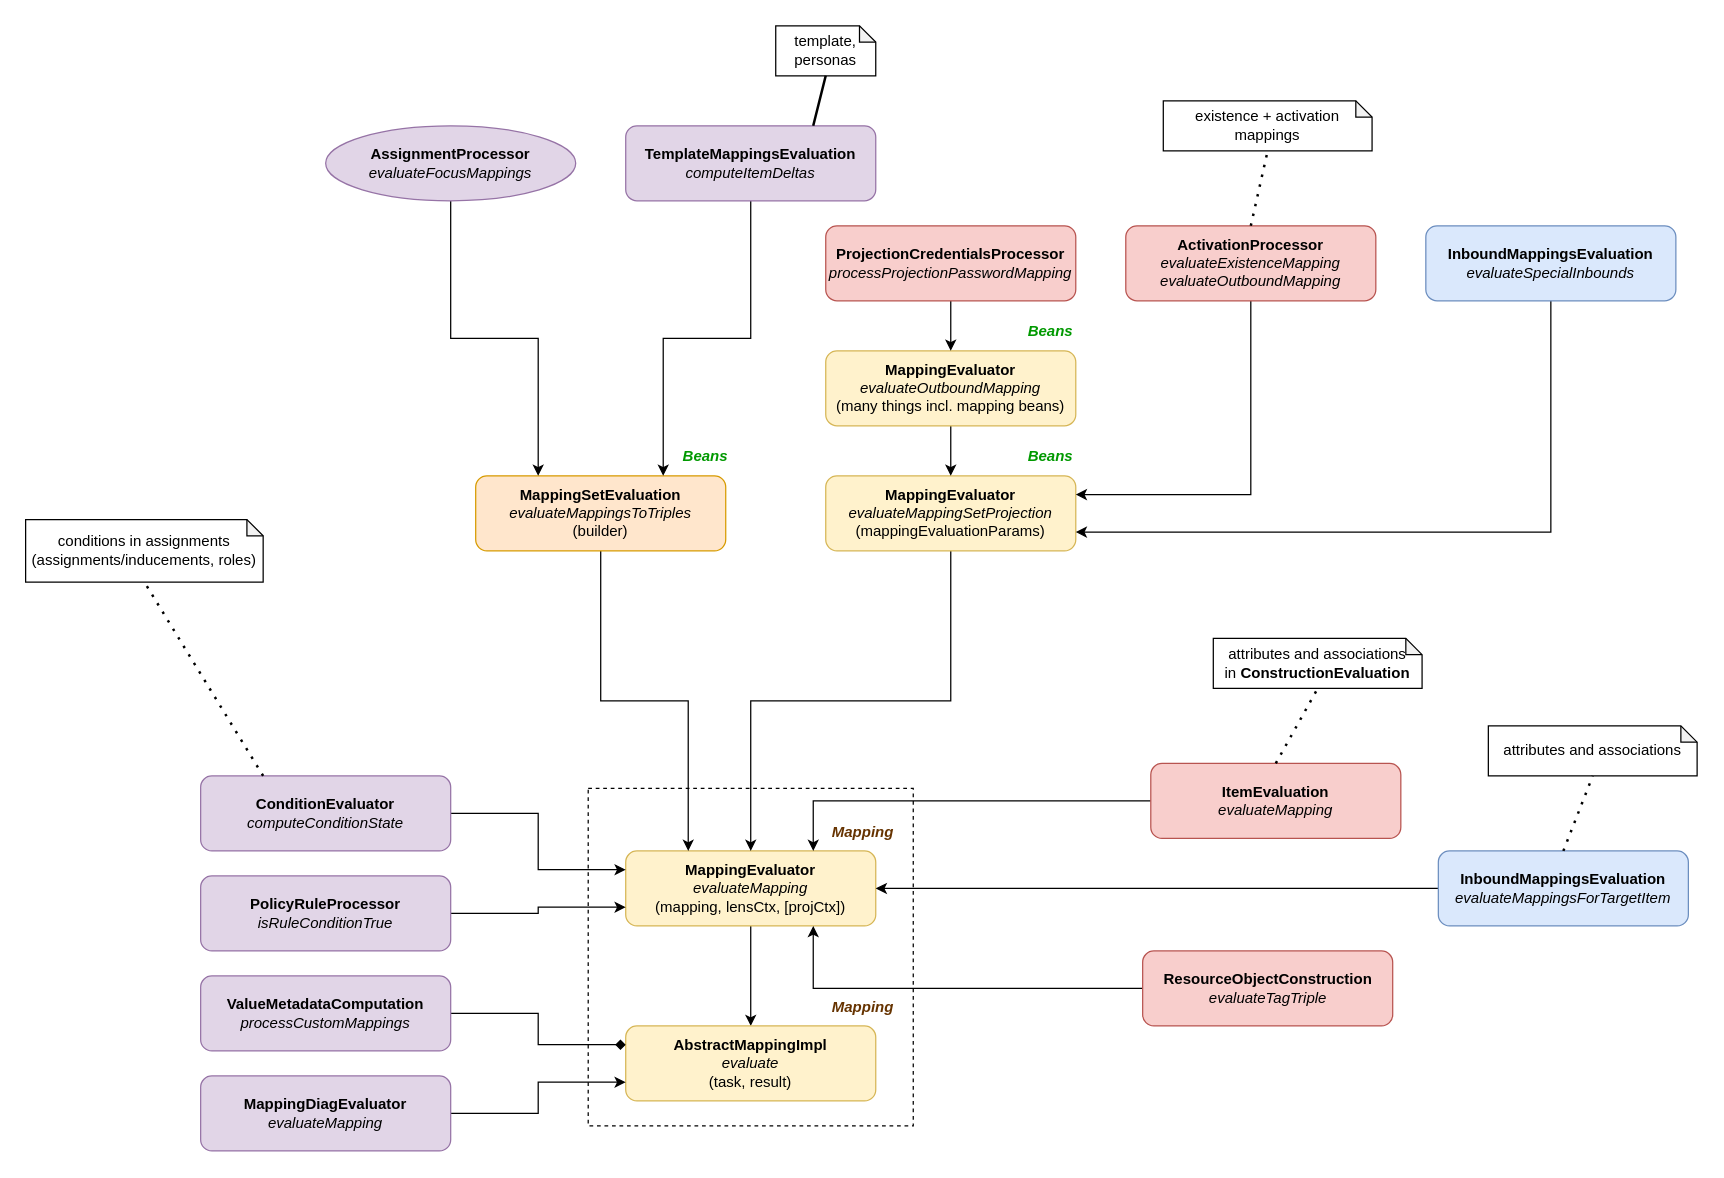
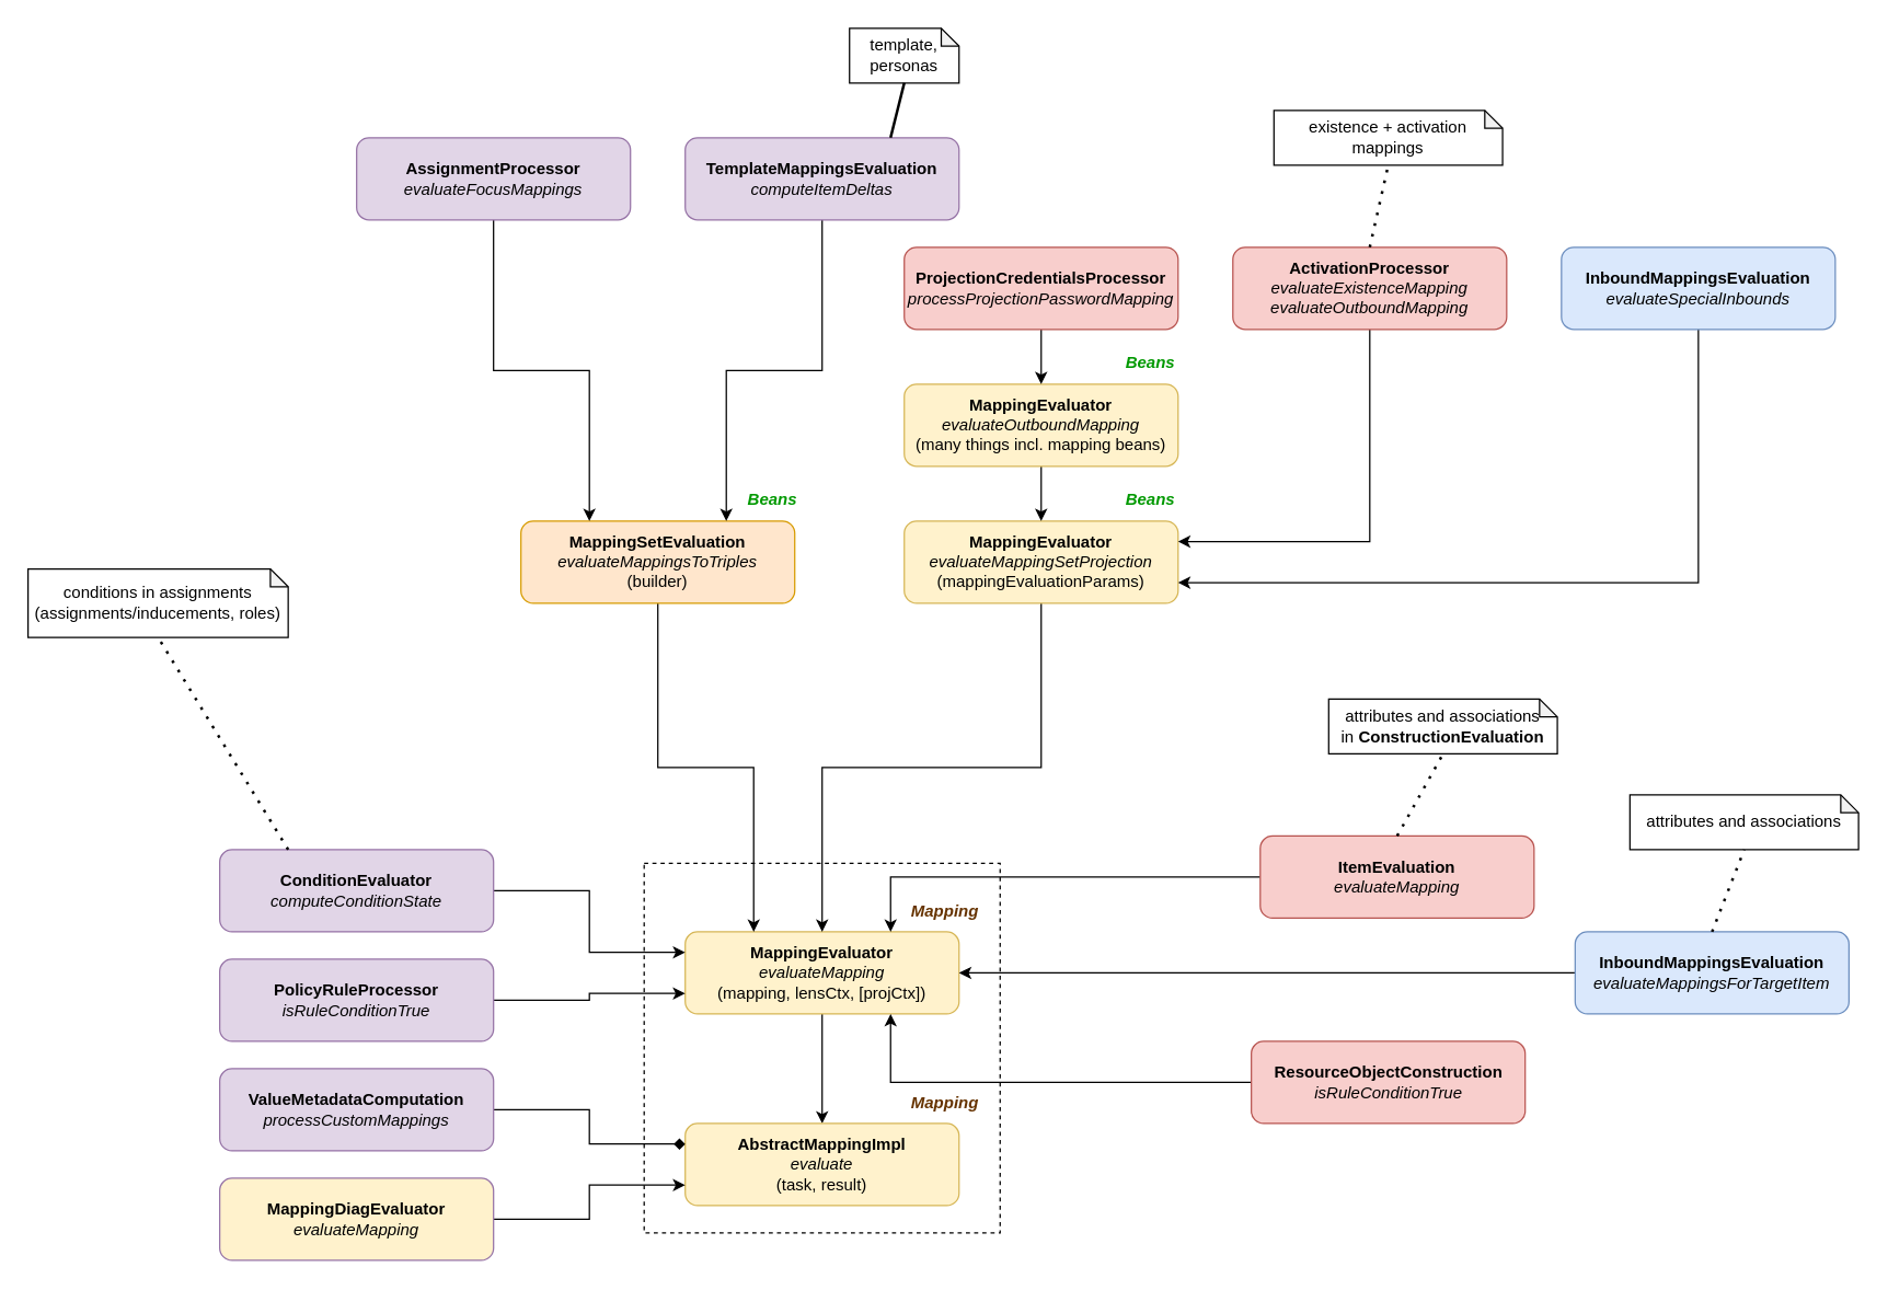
- <mxCell id="10" value="&lt;b&gt;AssignmentProcessor&lt;/b&gt;&lt;br&gt;&lt;i&gt;evaluateFocusMappings&lt;/i&gt;" style="ellipse;whiteSpace=wrap;html=1;fillColor=#e1d5e7;strokeColor=#9673a6;" parent="1" vertex="1"><mxGeometry x="260" y="100" width="200" height="60" as="geometry" /></mxCell>
+ <mxCell id="10" value="&lt;b&gt;AssignmentProcessor&lt;/b&gt;&lt;br&gt;&lt;i&gt;evaluateFocusMappings&lt;/i&gt;" style="rounded=1;whiteSpace=wrap;html=1;fillColor=#e1d5e7;strokeColor=#9673a6;" parent="1" vertex="1"><mxGeometry x="260" y="100" width="200" height="60" as="geometry" /></mxCell>
- <mxCell id="40" value="&lt;b&gt;ResourceObjectConstruction&lt;/b&gt;&lt;br&gt;&lt;i&gt;evaluateTagTriple&lt;/i&gt;" style="rounded=1;whiteSpace=wrap;html=1;fillColor=#f8cecc;strokeColor=#b85450;" parent="1" vertex="1"><mxGeometry x="913.5" y="760" width="200" height="60" as="geometry" /></mxCell>
+ <mxCell id="40" value="&lt;b&gt;ResourceObjectConstruction&lt;/b&gt;&lt;br&gt;&lt;i&gt;isRuleConditionTrue&lt;/i&gt;" style="rounded=1;whiteSpace=wrap;html=1;fillColor=#f8cecc;strokeColor=#b85450;" parent="1" vertex="1"><mxGeometry x="913.5" y="760" width="200" height="60" as="geometry" /></mxCell>
- <mxCell id="49" value="&lt;b&gt;MappingDiagEvaluator&lt;/b&gt;&lt;br&gt;&lt;i&gt;evaluateMapping&lt;/i&gt;" style="rounded=1;whiteSpace=wrap;html=1;fillColor=#e1d5e7;strokeColor=#9673a6;" vertex="1" parent="1"><mxGeometry x="160" y="860" width="200" height="60" as="geometry" /></mxCell>
+ <mxCell id="49" value="&lt;b&gt;MappingDiagEvaluator&lt;/b&gt;&lt;br&gt;&lt;i&gt;evaluateMapping&lt;/i&gt;" style="rounded=1;whiteSpace=wrap;html=1;fillColor=#fff2cc;strokeColor=#9673a6;" vertex="1" parent="1"><mxGeometry x="160" y="860" width="200" height="60" as="geometry" /></mxCell>
